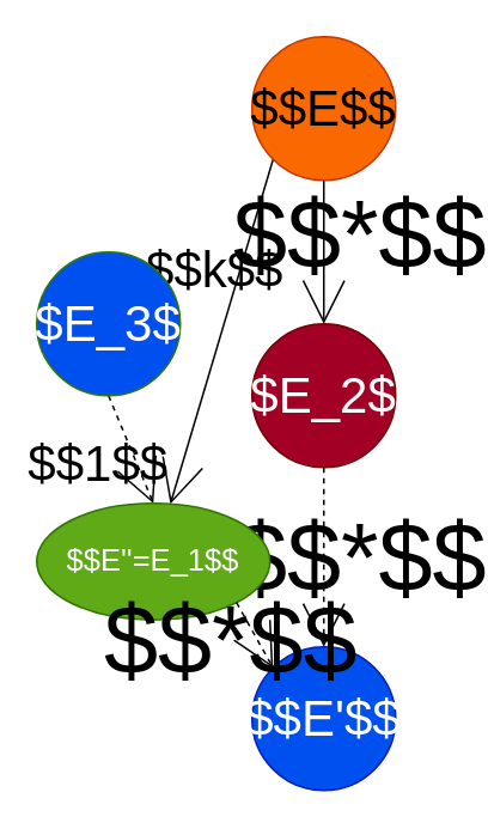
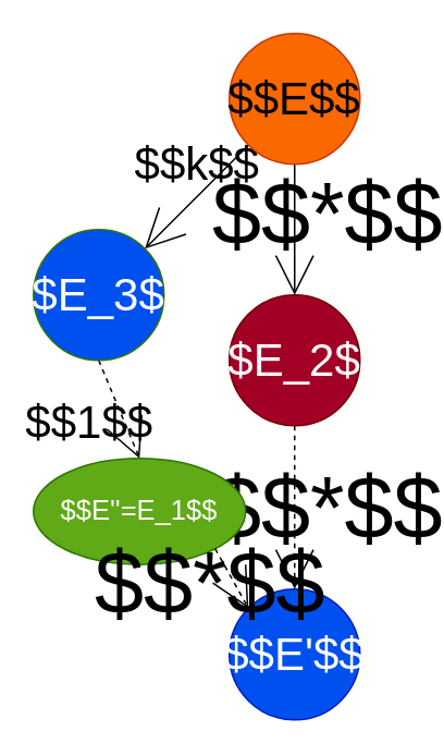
- <mxCell id="2" value="$$k$$" style="rounded=0;orthogonalLoop=1;jettySize=auto;html=1;exitX=0;exitY=1;exitDx=0;exitDy=0;fontSize=28;endArrow=open;endFill=0;endSize=22;labelBackgroundColor=none;" parent="1" source="4" target="10" edge="1"><mxGeometry x="-0.316" y="-14" relative="1" as="geometry"><mxPoint as="offset" /></mxGeometry></mxCell>
+ <mxCell id="2" value="$$k$$" style="rounded=0;orthogonalLoop=1;jettySize=auto;html=1;exitX=0;exitY=1;exitDx=0;exitDy=0;entryX=1;entryY=0;entryDx=0;entryDy=0;fontSize=28;endArrow=open;endFill=0;endSize=22;labelBackgroundColor=none;" parent="1" source="4" target="9" edge="1"><mxGeometry x="-0.316" y="-14" relative="1" as="geometry"><mxPoint as="offset" /></mxGeometry></mxCell>
